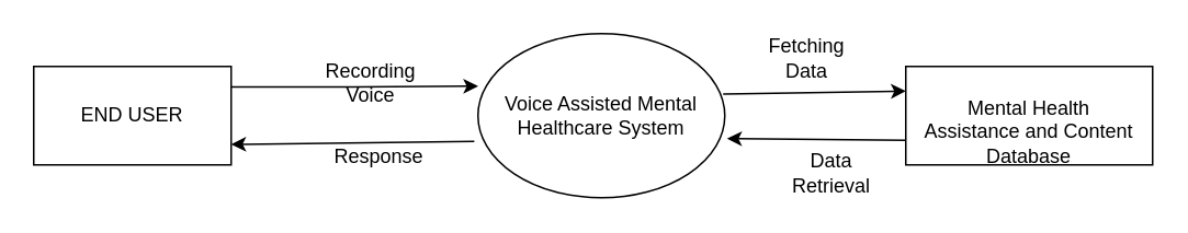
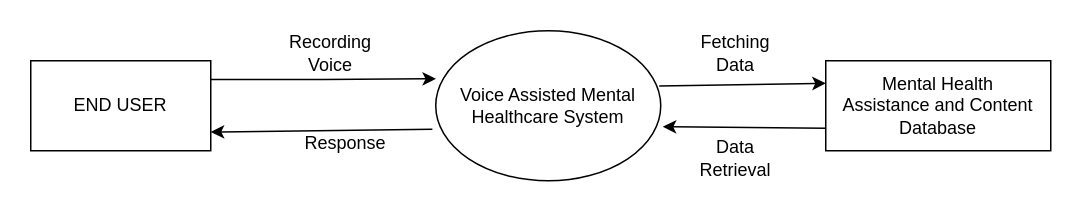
- <mxCell id="12" value="Recording Voice" style="text;html=1;strokeColor=none;fillColor=none;align=center;verticalAlign=middle;whiteSpace=wrap;rounded=0;" vertex="1" parent="1"><mxGeometry x="195" y="35" width="60" height="30" as="geometry" /></mxCell>
+ <mxCell id="12" value="Recording Voice" style="text;html=1;strokeColor=none;fillColor=none;align=center;verticalAlign=middle;whiteSpace=wrap;rounded=0;" vertex="1" parent="1"><mxGeometry x="190" y="20" width="60" height="30" as="geometry" /></mxCell>
- <mxCell id="7" value="Mental Health Assistance and Content Database" style="text;html=1;strokeColor=none;fillColor=none;align=center;verticalAlign=middle;whiteSpace=wrap;rounded=0;" vertex="1" parent="1"><mxGeometry x="560" y="65" width="130" height="30" as="geometry" /></mxCell>
+ <mxCell id="7" value="Mental Health Assistance and Content Database" style="text;html=1;strokeColor=none;fillColor=none;align=center;verticalAlign=middle;whiteSpace=wrap;rounded=0;" vertex="1" parent="1"><mxGeometry x="560" y="55" width="130" height="30" as="geometry" /></mxCell>
- <mxCell id="15" value="Data Retrieval" style="text;html=1;strokeColor=none;fillColor=none;align=center;verticalAlign=middle;whiteSpace=wrap;rounded=0;" vertex="1" parent="1"><mxGeometry x="475" y="90" width="60" height="30" as="geometry" /></mxCell>
+ <mxCell id="15" value="Data Retrieval" style="text;html=1;strokeColor=none;fillColor=none;align=center;verticalAlign=middle;whiteSpace=wrap;rounded=0;" vertex="1" parent="1"><mxGeometry x="460" y="90" width="60" height="30" as="geometry" /></mxCell>
